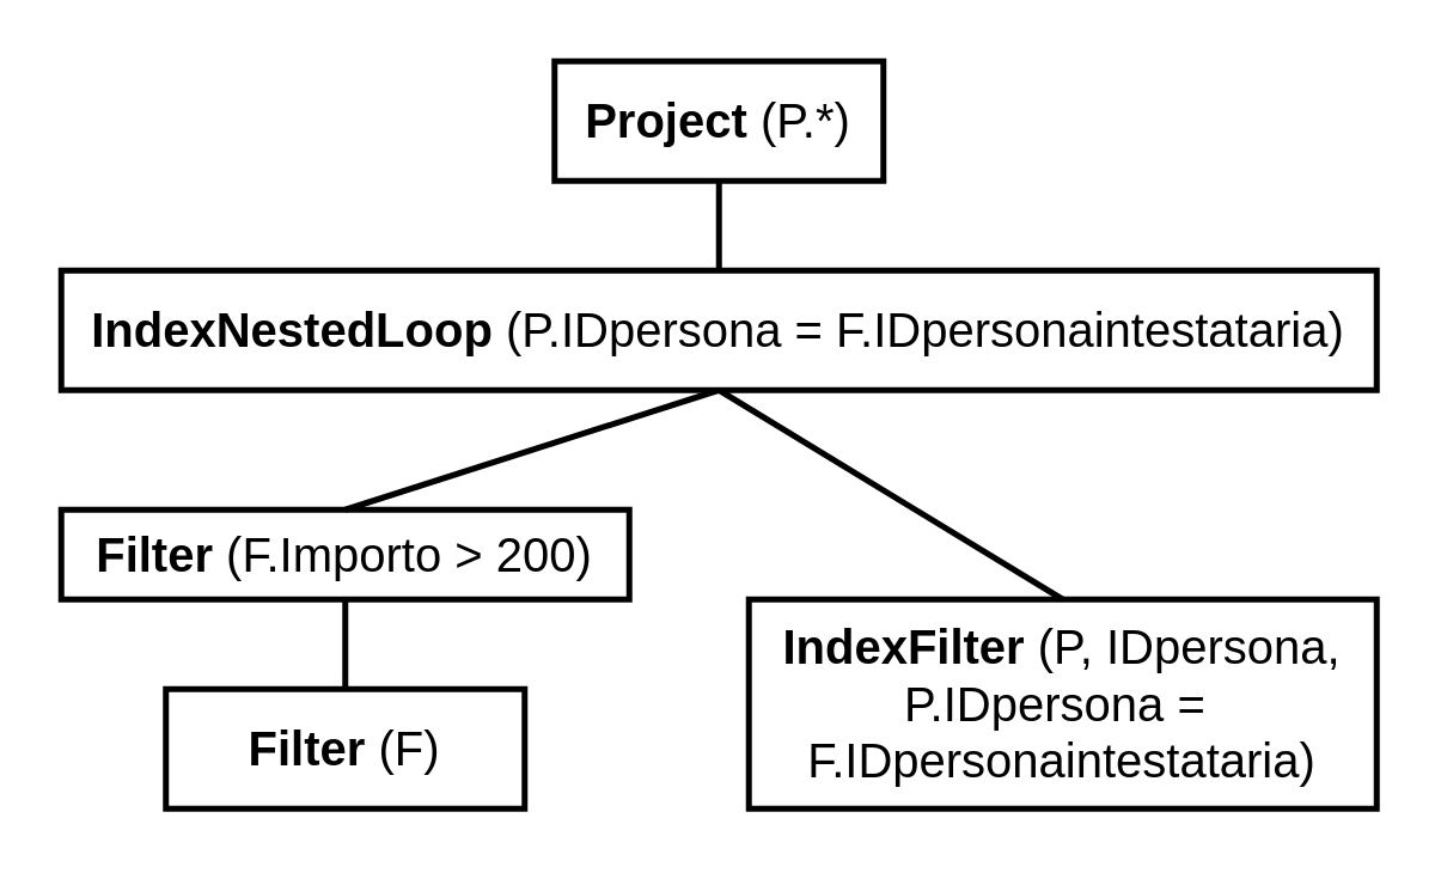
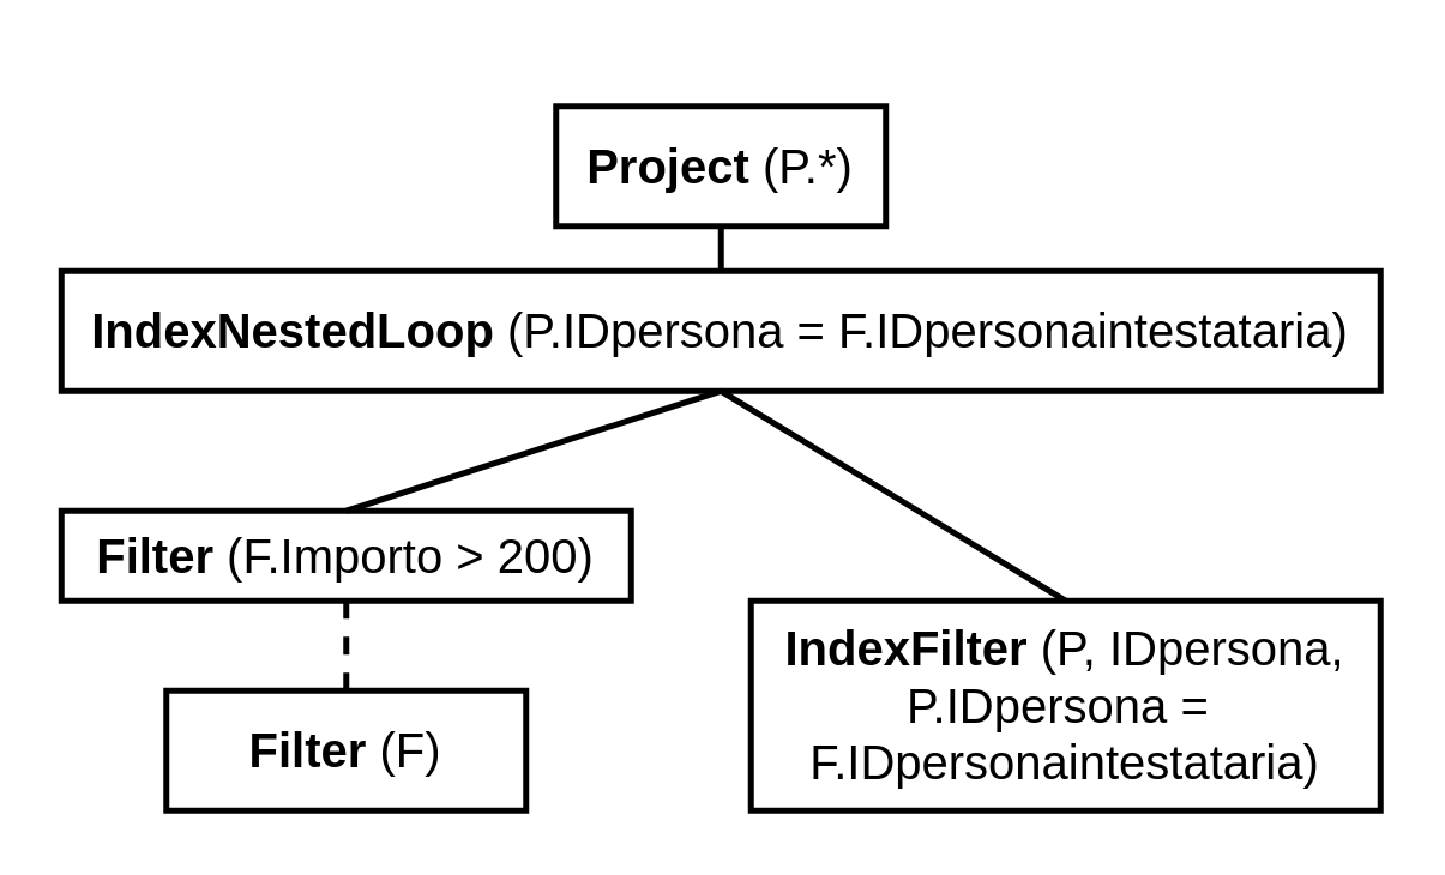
- <mxCell id="2" value="&lt;font style=&quot;font-size: 16px&quot;&gt;&lt;b&gt;Project&lt;/b&gt; (P.*)&lt;/font&gt;" style="text;html=1;fillColor=none;align=center;verticalAlign=middle;whiteSpace=wrap;rounded=0;strokeColor=#000000;strokeWidth=2;" parent="1" vertex="1"><mxGeometry x="185" y="20" width="110" height="40" as="geometry" /></mxCell>
+ <mxCell id="2" value="&lt;font style=&quot;font-size: 16px&quot;&gt;&lt;b&gt;Project&lt;/b&gt; (P.*)&lt;/font&gt;" style="text;html=1;fillColor=none;align=center;verticalAlign=middle;whiteSpace=wrap;rounded=0;strokeColor=#000000;strokeWidth=2;" parent="1" vertex="1"><mxGeometry x="185" y="35" width="110" height="40" as="geometry" /></mxCell>
- <mxCell id="10" value="" style="endArrow=none;html=1;strokeWidth=2;entryX=0.5;entryY=0;entryDx=0;entryDy=0;exitX=0.5;exitY=1;exitDx=0;exitDy=0;" parent="1" source="9" target="4" edge="1"><mxGeometry width="50" height="50" relative="1" as="geometry"><mxPoint x="280" y="220" as="sourcePoint" /><mxPoint x="120" y="294" as="targetPoint" /></mxGeometry></mxCell>
+ <mxCell id="10" value="" style="endArrow=none;html=1;strokeWidth=2;entryX=0.5;entryY=0;entryDx=0;entryDy=0;exitX=0.5;exitY=1;exitDx=0;exitDy=0;dashed=1;" parent="1" source="9" target="4" edge="1"><mxGeometry width="50" height="50" relative="1" as="geometry"><mxPoint x="280" y="220" as="sourcePoint" /><mxPoint x="120" y="294" as="targetPoint" /></mxGeometry></mxCell>
